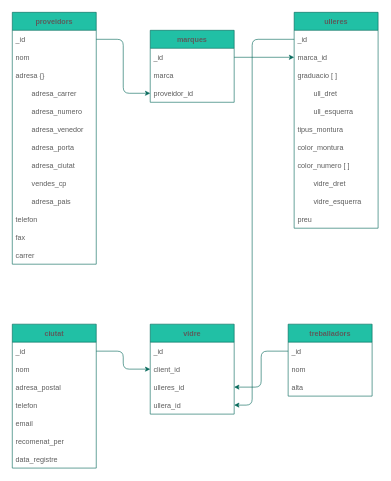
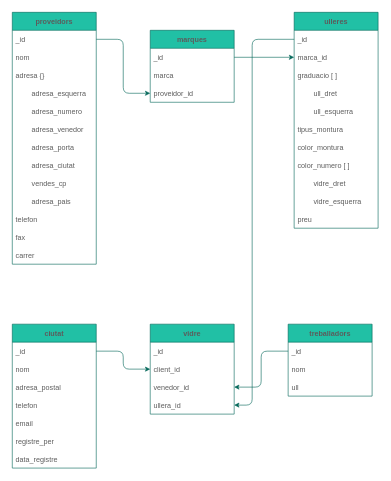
- <mxCell id="6" value="        adresa_carrer" style="text;strokeColor=none;fillColor=none;align=left;verticalAlign=middle;spacingLeft=4;spacingRight=4;overflow=hidden;points=[[0,0.5],[1,0.5]];portConstraint=eastwest;rotatable=0;fontColor=#5C5C5C;rounded=0;" vertex="1" parent="2"><mxGeometry y="120" width="140" height="30" as="geometry" /></mxCell>
+ <mxCell id="6" value="        adresa_esquerra" style="text;strokeColor=none;fillColor=none;align=left;verticalAlign=middle;spacingLeft=4;spacingRight=4;overflow=hidden;points=[[0,0.5],[1,0.5]];portConstraint=eastwest;rotatable=0;fontColor=#5C5C5C;rounded=0;" vertex="1" parent="2"><mxGeometry y="120" width="140" height="30" as="geometry" /></mxCell>
- <mxCell id="49" value="ulleres_id" style="text;strokeColor=none;fillColor=none;align=left;verticalAlign=middle;spacingLeft=4;spacingRight=4;overflow=hidden;points=[[0,0.5],[1,0.5]];portConstraint=eastwest;rotatable=0;rounded=0;sketch=0;fontColor=#5C5C5C;" vertex="1" parent="46"><mxGeometry y="90" width="140" height="30" as="geometry" /></mxCell>
+ <mxCell id="49" value="venedor_id" style="text;strokeColor=none;fillColor=none;align=left;verticalAlign=middle;spacingLeft=4;spacingRight=4;overflow=hidden;points=[[0,0.5],[1,0.5]];portConstraint=eastwest;rotatable=0;rounded=0;sketch=0;fontColor=#5C5C5C;" vertex="1" parent="46"><mxGeometry y="90" width="140" height="30" as="geometry" /></mxCell>
- <mxCell id="45" value="alta" style="text;strokeColor=none;fillColor=none;align=left;verticalAlign=middle;spacingLeft=4;spacingRight=4;overflow=hidden;points=[[0,0.5],[1,0.5]];portConstraint=eastwest;rotatable=0;rounded=0;sketch=0;fontColor=#5C5C5C;" vertex="1" parent="42"><mxGeometry y="90" width="140" height="30" as="geometry" /></mxCell>
+ <mxCell id="45" value="ull" style="text;strokeColor=none;fillColor=none;align=left;verticalAlign=middle;spacingLeft=4;spacingRight=4;overflow=hidden;points=[[0,0.5],[1,0.5]];portConstraint=eastwest;rotatable=0;rounded=0;sketch=0;fontColor=#5C5C5C;" vertex="1" parent="42"><mxGeometry y="90" width="140" height="30" as="geometry" /></mxCell>
- <mxCell id="40" value="recomenat_per" style="text;strokeColor=none;fillColor=none;align=left;verticalAlign=middle;spacingLeft=4;spacingRight=4;overflow=hidden;points=[[0,0.5],[1,0.5]];portConstraint=eastwest;rotatable=0;rounded=0;sketch=0;fontColor=#5C5C5C;" vertex="1" parent="34"><mxGeometry y="180" width="140" height="30" as="geometry" /></mxCell>
+ <mxCell id="40" value="registre_per" style="text;strokeColor=none;fillColor=none;align=left;verticalAlign=middle;spacingLeft=4;spacingRight=4;overflow=hidden;points=[[0,0.5],[1,0.5]];portConstraint=eastwest;rotatable=0;rounded=0;sketch=0;fontColor=#5C5C5C;" vertex="1" parent="34"><mxGeometry y="180" width="140" height="30" as="geometry" /></mxCell>
